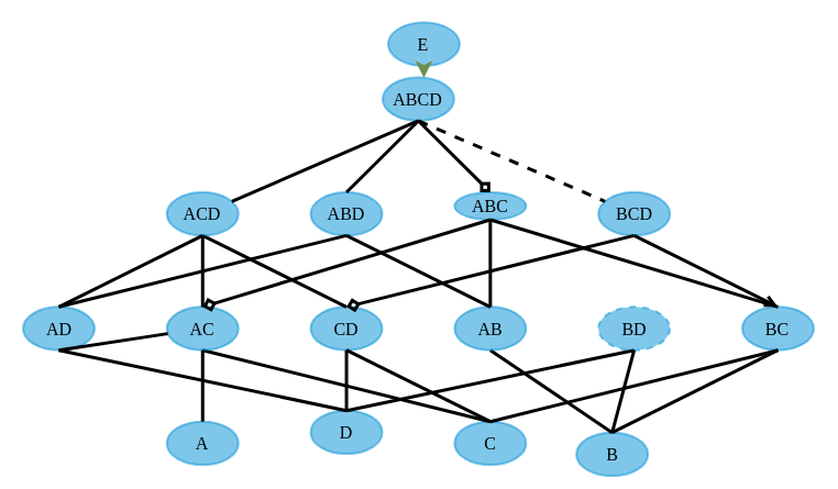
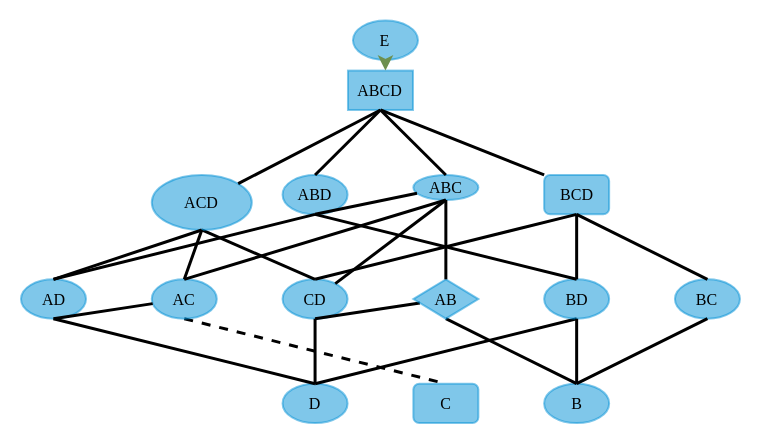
- <mxCell id="2" value="&lt;div&gt;ABCD&lt;/div&gt;" style="ellipse;whiteSpace=wrap;html=1;rounded=1;shadow=0;glass=0;labelBackgroundColor=none;strokeColor=#008FD5;strokeWidth=2;fillColor=#008FD5;gradientColor=none;fontFamily=Palatino;fontSize=16;fontColor=#000000;align=center;opacity=50;spacing=15;verticalAlign=middle;horizontal=1;aspect=fixed;" vertex="1" parent="1"><mxGeometry x="347.47" y="70.103" width="64.993" height="39.373" as="geometry" /></mxCell>
+ <mxCell id="2" value="&lt;div&gt;ABCD&lt;/div&gt;" style="whiteSpace=wrap;html=1;shadow=0;glass=0;labelBackgroundColor=none;strokeColor=#008FD5;strokeWidth=2;fillColor=#008FD5;gradientColor=none;fontFamily=Palatino;fontSize=16;fontColor=#000000;align=center;opacity=50;spacing=15;verticalAlign=middle;horizontal=1;aspect=fixed;rounded=0;" vertex="1" parent="1"><mxGeometry x="347.47" y="70.103" width="64.993" height="39.373" as="geometry" /></mxCell>
- <mxCell id="8" style="rounded=0;orthogonalLoop=1;jettySize=auto;html=1;endArrow=none;exitX=0.5;exitY=1;exitDx=0;exitDy=0;orthogonal=1;strokeColor=#000000;fontFamily=Palatino;fontSize=16;strokeWidth=3;endFill=0;dashed=1;" edge="1" parent="1" source="2" target="7"><mxGeometry relative="1" as="geometry" /></mxCell>
+ <mxCell id="8" style="rounded=0;orthogonalLoop=1;jettySize=auto;html=1;endArrow=none;exitX=0.5;exitY=1;exitDx=0;exitDy=0;orthogonal=1;strokeColor=#000000;fontFamily=Palatino;fontSize=16;strokeWidth=3;endFill=0;" edge="1" parent="1" source="2" target="7"><mxGeometry relative="1" as="geometry" /></mxCell>
- <mxCell id="12" style="rounded=0;orthogonalLoop=1;jettySize=auto;html=1;strokeColor=#000000;endArrow=diamond;exitX=0.5;exitY=1;exitDx=0;exitDy=0;fontFamily=Palatino;fontSize=16;orthogonal=1;entryX=0.5;entryY=0;entryDx=0;entryDy=0;strokeWidth=3;endFill=0;" edge="1" parent="1" source="2" target="11"><mxGeometry relative="1" as="geometry" /></mxCell>
+ <mxCell id="12" style="rounded=0;orthogonalLoop=1;jettySize=auto;html=1;strokeColor=#000000;endArrow=none;exitX=0.5;exitY=1;exitDx=0;exitDy=0;fontFamily=Palatino;fontSize=16;orthogonal=1;entryX=0.5;entryY=0;entryDx=0;entryDy=0;strokeWidth=3;endFill=0;" edge="1" parent="1" source="2" target="11"><mxGeometry relative="1" as="geometry" /></mxCell>
- <mxCell id="14" value="ACD" style="ellipse;whiteSpace=wrap;html=1;rounded=1;shadow=0;glass=0;labelBackgroundColor=none;strokeColor=#008FD5;strokeWidth=2;fillColor=#008FD5;gradientColor=none;fontFamily=Palatino;fontSize=16;fontColor=#000000;align=center;opacity=50;spacing=15;verticalAlign=middle;horizontal=1;aspect=fixed;" vertex="1" parent="1"><mxGeometry x="151.288" y="174.469" width="64.993" height="39.373" as="geometry" /></mxCell>
+ <mxCell id="14" value="ACD" style="ellipse;whiteSpace=wrap;html=1;rounded=1;shadow=0;glass=0;labelBackgroundColor=none;strokeColor=#008FD5;strokeWidth=2;fillColor=#008FD5;gradientColor=none;fontFamily=Palatino;fontSize=16;fontColor=#000000;align=center;opacity=50;spacing=15;verticalAlign=middle;horizontal=1;aspect=fixed;" vertex="1" parent="1"><mxGeometry x="151.288" y="174.469" width="100" height="55" as="geometry" /></mxCell>
- <mxCell id="7" value="BCD" style="ellipse;whiteSpace=wrap;html=1;rounded=1;shadow=0;glass=0;labelBackgroundColor=none;strokeColor=#008FD5;strokeWidth=2;fillColor=#008FD5;gradientColor=none;fontFamily=Palatino;fontSize=16;fontColor=#000000;align=center;opacity=50;spacing=15;verticalAlign=middle;horizontal=1;aspect=fixed;" vertex="1" parent="1"><mxGeometry x="543.653" y="174.469" width="64.993" height="39.373" as="geometry" /></mxCell>
+ <mxCell id="7" value="BCD" style="whiteSpace=wrap;html=1;shadow=0;glass=0;labelBackgroundColor=none;strokeColor=#008FD5;strokeWidth=2;fillColor=#008FD5;gradientColor=none;fontFamily=Palatino;fontSize=16;fontColor=#000000;align=center;opacity=50;spacing=15;verticalAlign=middle;horizontal=1;aspect=fixed;rounded=1;" vertex="1" parent="1"><mxGeometry x="543.653" y="174.469" width="64.993" height="39.373" as="geometry" /></mxCell>
- <mxCell id="28" style="rounded=0;orthogonalLoop=1;jettySize=auto;html=1;strokeColor=#000000;fontFamily=Palatino;fontSize=16;endArrow=none;endFill=0;entryX=0.5;entryY=0;entryDx=0;entryDy=0;exitX=0.5;exitY=1;exitDx=0;exitDy=0;orthogonal=1;strokeWidth=3;" edge="1" parent="1" source="11" target="26"><mxGeometry relative="1" as="geometry" /></mxCell>
+ <mxCell id="28" style="rounded=0;orthogonalLoop=1;jettySize=auto;html=1;strokeColor=#000000;fontFamily=Palatino;fontSize=16;endArrow=none;endFill=0;exitX=0.5;exitY=1;exitDx=0;exitDy=0;orthogonal=1;strokeWidth=3;" edge="1" parent="1" source="11" target="9"><mxGeometry relative="1" as="geometry" /></mxCell>
- <mxCell id="41" style="rounded=0;orthogonalLoop=1;jettySize=auto;html=1;strokeColor=#000000;fontFamily=Palatino;fontSize=16;endArrow=none;endFill=0;exitX=0.5;exitY=1;exitDx=0;exitDy=0;entryX=0.5;entryY=0;entryDx=0;entryDy=0;orthogonal=1;strokeWidth=3;" edge="1" parent="1" source="3" target="40"><mxGeometry relative="1" as="geometry" /></mxCell>
+ <mxCell id="41" style="rounded=0;orthogonalLoop=1;jettySize=auto;html=1;strokeColor=#000000;fontFamily=Palatino;fontSize=16;endArrow=none;endFill=0;exitX=0.5;exitY=1;exitDx=0;exitDy=0;orthogonal=1;strokeWidth=3;" edge="1" parent="1" source="3" target="11"><mxGeometry relative="1" as="geometry" /></mxCell>
+ <mxCell id="25" style="rounded=0;orthogonalLoop=1;jettySize=auto;html=1;strokeColor=#000000;fontFamily=Palatino;fontSize=16;entryX=0.5;entryY=0;entryDx=0;entryDy=0;endArrow=none;endFill=0;exitX=0.5;exitY=1;exitDx=0;exitDy=0;orthogonal=1;strokeWidth=3;" edge="1" parent="1" source="7" target="23"><mxGeometry relative="1" as="geometry" /></mxCell>
+ <mxCell id="24" style="rounded=0;orthogonalLoop=1;jettySize=auto;html=1;strokeColor=#000000;fontFamily=Palatino;fontSize=16;entryX=0.5;entryY=0;entryDx=0;entryDy=0;endArrow=none;endFill=0;exitX=0.5;exitY=1;exitDx=0;exitDy=0;orthogonal=1;strokeWidth=3;" edge="1" parent="1" source="3" target="23"><mxGeometry relative="1" as="geometry" /></mxCell>
- <mxCell id="27" style="rounded=0;orthogonalLoop=1;jettySize=auto;html=1;entryX=0.5;entryY=0;entryDx=0;entryDy=0;endArrow=open;endFill=0;strokeColor=#000000;fontFamily=Palatino;fontSize=16;exitX=0.5;exitY=1;exitDx=0;exitDy=0;orthogonal=1;strokeWidth=3;" edge="1" parent="1" source="7" target="26"><mxGeometry relative="1" as="geometry" /></mxCell>
+ <mxCell id="27" style="rounded=0;orthogonalLoop=1;jettySize=auto;html=1;entryX=0.5;entryY=0;entryDx=0;entryDy=0;endArrow=none;endFill=0;strokeColor=#000000;fontFamily=Palatino;fontSize=16;exitX=0.5;exitY=1;exitDx=0;exitDy=0;orthogonal=1;strokeWidth=3;" edge="1" parent="1" source="7" target="26"><mxGeometry relative="1" as="geometry" /></mxCell>
- <mxCell id="37" style="rounded=0;orthogonalLoop=1;jettySize=auto;html=1;strokeColor=#000000;fontFamily=Palatino;fontSize=16;endArrow=diamond;endFill=0;exitX=0.5;exitY=1;exitDx=0;exitDy=0;entryX=0.5;entryY=0;entryDx=0;entryDy=0;orthogonal=1;strokeWidth=3;" edge="1" parent="1" source="11" target="36"><mxGeometry relative="1" as="geometry" /></mxCell>
+ <mxCell id="37" style="rounded=0;orthogonalLoop=1;jettySize=auto;html=1;strokeColor=#000000;fontFamily=Palatino;fontSize=16;endArrow=none;endFill=0;exitX=0.5;exitY=1;exitDx=0;exitDy=0;entryX=0.5;entryY=0;entryDx=0;entryDy=0;orthogonal=1;strokeWidth=3;" edge="1" parent="1" source="11" target="36"><mxGeometry relative="1" as="geometry" /></mxCell>
- <mxCell id="10" value="" style="rounded=0;orthogonalLoop=1;jettySize=auto;html=1;strokeColor=#000000;fontFamily=Palatino;fontSize=16;endArrow=diamond;endFill=0;exitX=0.5;exitY=1;exitDx=0;exitDy=0;entryX=0.5;entryY=0;entryDx=0;entryDy=0;orthogonal=1;strokeWidth=3;" edge="1" parent="1" source="7" target="9"><mxGeometry relative="1" as="geometry" /></mxCell>
+ <mxCell id="10" value="" style="rounded=0;orthogonalLoop=1;jettySize=auto;html=1;strokeColor=#000000;fontFamily=Palatino;fontSize=16;endArrow=none;endFill=0;exitX=0.5;exitY=1;exitDx=0;exitDy=0;entryX=0.5;entryY=0;entryDx=0;entryDy=0;orthogonal=1;strokeWidth=3;" edge="1" parent="1" source="7" target="9"><mxGeometry relative="1" as="geometry" /></mxCell>
- <mxCell id="40" value="AB" style="ellipse;whiteSpace=wrap;html=1;rounded=1;shadow=0;glass=0;labelBackgroundColor=none;strokeColor=#008FD5;strokeWidth=2;fillColor=#008FD5;gradientColor=none;fontFamily=Palatino;fontSize=16;fontColor=#000000;align=center;opacity=50;spacing=15;verticalAlign=middle;horizontal=1;aspect=fixed;" vertex="1" parent="1"><mxGeometry x="412.864" y="278.835" width="64.993" height="39.373" as="geometry" /></mxCell>
+ <mxCell id="40" value="AB" style="rhombus;whiteSpace=wrap;html=1;shadow=0;glass=0;labelBackgroundColor=none;strokeColor=#008FD5;strokeWidth=2;fillColor=#008FD5;gradientColor=none;fontFamily=Palatino;fontSize=16;fontColor=#000000;align=center;opacity=50;spacing=15;verticalAlign=middle;horizontal=1;aspect=fixed;" vertex="1" parent="1"><mxGeometry x="412.864" y="278.835" width="64.993" height="39.373" as="geometry" /></mxCell>
- <mxCell id="23" value="BD" style="ellipse;whiteSpace=wrap;html=1;rounded=1;shadow=0;glass=0;labelBackgroundColor=none;strokeColor=#008FD5;strokeWidth=2;fillColor=#008FD5;gradientColor=none;fontFamily=Palatino;fontSize=16;fontColor=#000000;align=center;opacity=50;spacing=15;verticalAlign=middle;horizontal=1;aspect=fixed;dashed=1;" vertex="1" parent="1"><mxGeometry x="543.653" y="278.835" width="64.993" height="39.373" as="geometry" /></mxCell>
+ <mxCell id="23" value="BD" style="ellipse;whiteSpace=wrap;html=1;rounded=1;shadow=0;glass=0;labelBackgroundColor=none;strokeColor=#008FD5;strokeWidth=2;fillColor=#008FD5;gradientColor=none;fontFamily=Palatino;fontSize=16;fontColor=#000000;align=center;opacity=50;spacing=15;verticalAlign=middle;horizontal=1;aspect=fixed;" vertex="1" parent="1"><mxGeometry x="543.653" y="278.835" width="64.993" height="39.373" as="geometry" /></mxCell>
- <mxCell id="30" style="rounded=0;orthogonalLoop=1;jettySize=auto;html=1;exitX=0.5;exitY=1;exitDx=0;exitDy=0;entryX=0.5;entryY=0;entryDx=0;entryDy=0;endArrow=none;endFill=0;strokeColor=#000000;fontFamily=Palatino;fontSize=16;orthogonal=1;strokeWidth=3;" edge="1" parent="1" source="9" target="29"><mxGeometry relative="1" as="geometry" /></mxCell>
+ <mxCell id="30" style="rounded=0;orthogonalLoop=1;jettySize=auto;html=1;exitX=0.5;exitY=1;exitDx=0;exitDy=0;endArrow=none;endFill=0;strokeColor=#000000;fontFamily=Palatino;fontSize=16;orthogonal=1;strokeWidth=3;" edge="1" parent="1" source="9" target="40"><mxGeometry relative="1" as="geometry" /></mxCell>
- <mxCell id="45" style="rounded=0;orthogonalLoop=1;jettySize=auto;html=1;entryX=0.5;entryY=0;entryDx=0;entryDy=0;endArrow=none;endFill=0;strokeColor=#000000;fontFamily=Palatino;fontSize=16;exitX=0.5;exitY=1;exitDx=0;exitDy=0;orthogonal=1;strokeWidth=3;" edge="1" parent="1" source="36" target="43"><mxGeometry relative="1" as="geometry" /></mxCell>
- <mxCell id="31" value="" style="rounded=0;orthogonalLoop=1;jettySize=auto;html=1;endArrow=none;endFill=0;strokeColor=#000000;fontFamily=Palatino;fontSize=16;entryX=0.5;entryY=0;entryDx=0;entryDy=0;exitX=0.5;exitY=1;exitDx=0;exitDy=0;orthogonal=1;strokeWidth=3;" edge="1" parent="1" source="26" target="29"><mxGeometry relative="1" as="geometry" /></mxCell>
- <mxCell id="35" style="rounded=0;orthogonalLoop=1;jettySize=auto;html=1;exitX=0.5;exitY=1;exitDx=0;exitDy=0;entryX=0.5;entryY=0;entryDx=0;entryDy=0;endArrow=none;endFill=0;strokeColor=#000000;fontFamily=Palatino;fontSize=16;orthogonal=1;strokeWidth=3;" edge="1" parent="1" source="36" target="29"><mxGeometry relative="1" as="geometry" /></mxCell>
+ <mxCell id="35" style="rounded=0;orthogonalLoop=1;jettySize=auto;html=1;exitX=0.5;exitY=1;exitDx=0;exitDy=0;entryX=0.5;entryY=0;entryDx=0;entryDy=0;endArrow=none;endFill=0;strokeColor=#000000;fontFamily=Palatino;fontSize=16;orthogonal=1;strokeWidth=3;dashed=1;" edge="1" parent="1" source="36" target="29"><mxGeometry relative="1" as="geometry" /></mxCell>
- <mxCell id="19" value="D" style="ellipse;whiteSpace=wrap;html=1;rounded=1;shadow=0;glass=0;labelBackgroundColor=none;strokeColor=#008FD5;strokeWidth=2;fillColor=#008FD5;gradientColor=none;fontFamily=Palatino;fontSize=16;fontColor=#000000;align=center;opacity=50;spacing=15;verticalAlign=middle;horizontal=1;aspect=fixed;" vertex="1" parent="1"><mxGeometry x="282.076" y="373.201" width="64.993" height="39.373" as="geometry" /></mxCell>
+ <mxCell id="19" value="D" style="ellipse;whiteSpace=wrap;html=1;rounded=1;shadow=0;glass=0;labelBackgroundColor=none;strokeColor=#008FD5;strokeWidth=2;fillColor=#008FD5;gradientColor=none;fontFamily=Palatino;fontSize=16;fontColor=#000000;align=center;opacity=50;spacing=15;verticalAlign=middle;horizontal=1;aspect=fixed;" vertex="1" parent="1"><mxGeometry x="282.076" y="383.201" width="64.993" height="39.373" as="geometry" /></mxCell>
- <mxCell id="43" value="A" style="ellipse;whiteSpace=wrap;html=1;rounded=1;shadow=0;glass=0;labelBackgroundColor=none;strokeColor=#008FD5;strokeWidth=2;fillColor=#008FD5;gradientColor=none;fontFamily=Palatino;fontSize=16;fontColor=#000000;align=center;opacity=50;spacing=15;verticalAlign=middle;horizontal=1;aspect=fixed;" vertex="1" parent="1"><mxGeometry x="151.288" y="383.201" width="64.993" height="39.373" as="geometry" /></mxCell>
- <mxCell id="29" value="C" style="ellipse;whiteSpace=wrap;html=1;rounded=1;shadow=0;glass=0;labelBackgroundColor=none;strokeColor=#008FD5;strokeWidth=2;fillColor=#008FD5;gradientColor=none;fontFamily=Palatino;fontSize=16;fontColor=#000000;align=center;opacity=50;spacing=15;verticalAlign=middle;horizontal=1;aspect=fixed;" vertex="1" parent="1"><mxGeometry x="412.864" y="383.201" width="64.993" height="39.373" as="geometry" /></mxCell>
+ <mxCell id="29" value="C" style="whiteSpace=wrap;html=1;shadow=0;glass=0;labelBackgroundColor=none;strokeColor=#008FD5;strokeWidth=2;fillColor=#008FD5;gradientColor=none;fontFamily=Palatino;fontSize=16;fontColor=#000000;align=center;opacity=50;spacing=15;verticalAlign=middle;horizontal=1;aspect=fixed;rounded=1;" vertex="1" parent="1"><mxGeometry x="412.864" y="383.201" width="64.993" height="39.373" as="geometry" /></mxCell>
- <mxCell id="32" value="B" style="ellipse;whiteSpace=wrap;html=1;rounded=1;shadow=0;glass=0;labelBackgroundColor=none;strokeColor=#008FD5;strokeWidth=2;fillColor=#008FD5;gradientColor=none;fontFamily=Palatino;fontSize=16;fontColor=#000000;align=center;opacity=50;spacing=15;verticalAlign=middle;horizontal=1;aspect=fixed;" vertex="1" parent="1"><mxGeometry x="523.653" y="393.201" width="64.993" height="39.373" as="geometry" /></mxCell>
+ <mxCell id="32" value="B" style="ellipse;whiteSpace=wrap;html=1;rounded=1;shadow=0;glass=0;labelBackgroundColor=none;strokeColor=#008FD5;strokeWidth=2;fillColor=#008FD5;gradientColor=none;fontFamily=Palatino;fontSize=16;fontColor=#000000;align=center;opacity=50;spacing=15;verticalAlign=middle;horizontal=1;aspect=fixed;" vertex="1" parent="1"><mxGeometry x="543.653" y="383.201" width="64.993" height="39.373" as="geometry" /></mxCell>
